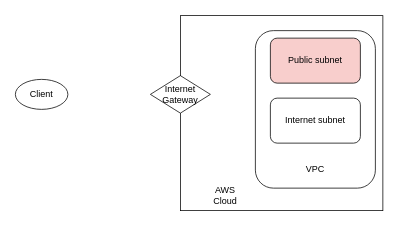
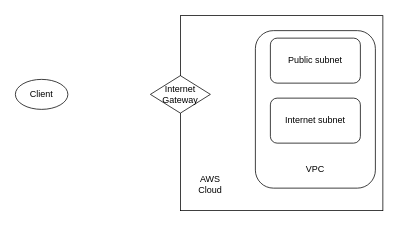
- <mxCell id="6" value="Public subnet" style="rounded=1;whiteSpace=wrap;html=1;fillColor=#f8cecc;" vertex="1" parent="1"><mxGeometry x="360" y="50" width="120" height="60" as="geometry" /></mxCell>
+ <mxCell id="6" value="Public subnet" style="rounded=1;whiteSpace=wrap;html=1;" vertex="1" parent="1"><mxGeometry x="360" y="50" width="120" height="60" as="geometry" /></mxCell>
- <mxCell id="3" value="AWS Cloud" style="text;html=1;strokeColor=none;fillColor=none;align=center;verticalAlign=middle;whiteSpace=wrap;rounded=0;" vertex="1" parent="1"><mxGeometry x="270" y="245" width="60" height="30" as="geometry" /></mxCell>
+ <mxCell id="3" value="AWS Cloud" style="text;html=1;strokeColor=none;fillColor=none;align=center;verticalAlign=middle;whiteSpace=wrap;rounded=0;" vertex="1" parent="1"><mxGeometry x="250" y="230" width="60" height="30" as="geometry" /></mxCell>
